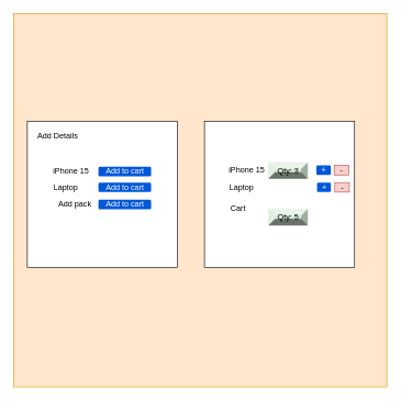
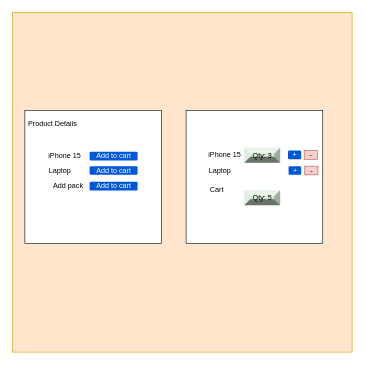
- <mxCell id="4" value="Add Details" style="text;html=1;resizable=0;autosize=1;align=center;verticalAlign=middle;points=[];fillColor=none;strokeColor=none;rounded=0;" vertex="1" parent="1"><mxGeometry x="37" y="194" width="99" height="26" as="geometry" /></mxCell>
+ <mxCell id="4" value="Product Details" style="text;html=1;resizable=0;autosize=1;align=center;verticalAlign=middle;points=[];fillColor=none;strokeColor=none;rounded=0;" vertex="1" parent="1"><mxGeometry x="37" y="194" width="99" height="26" as="geometry" /></mxCell>
